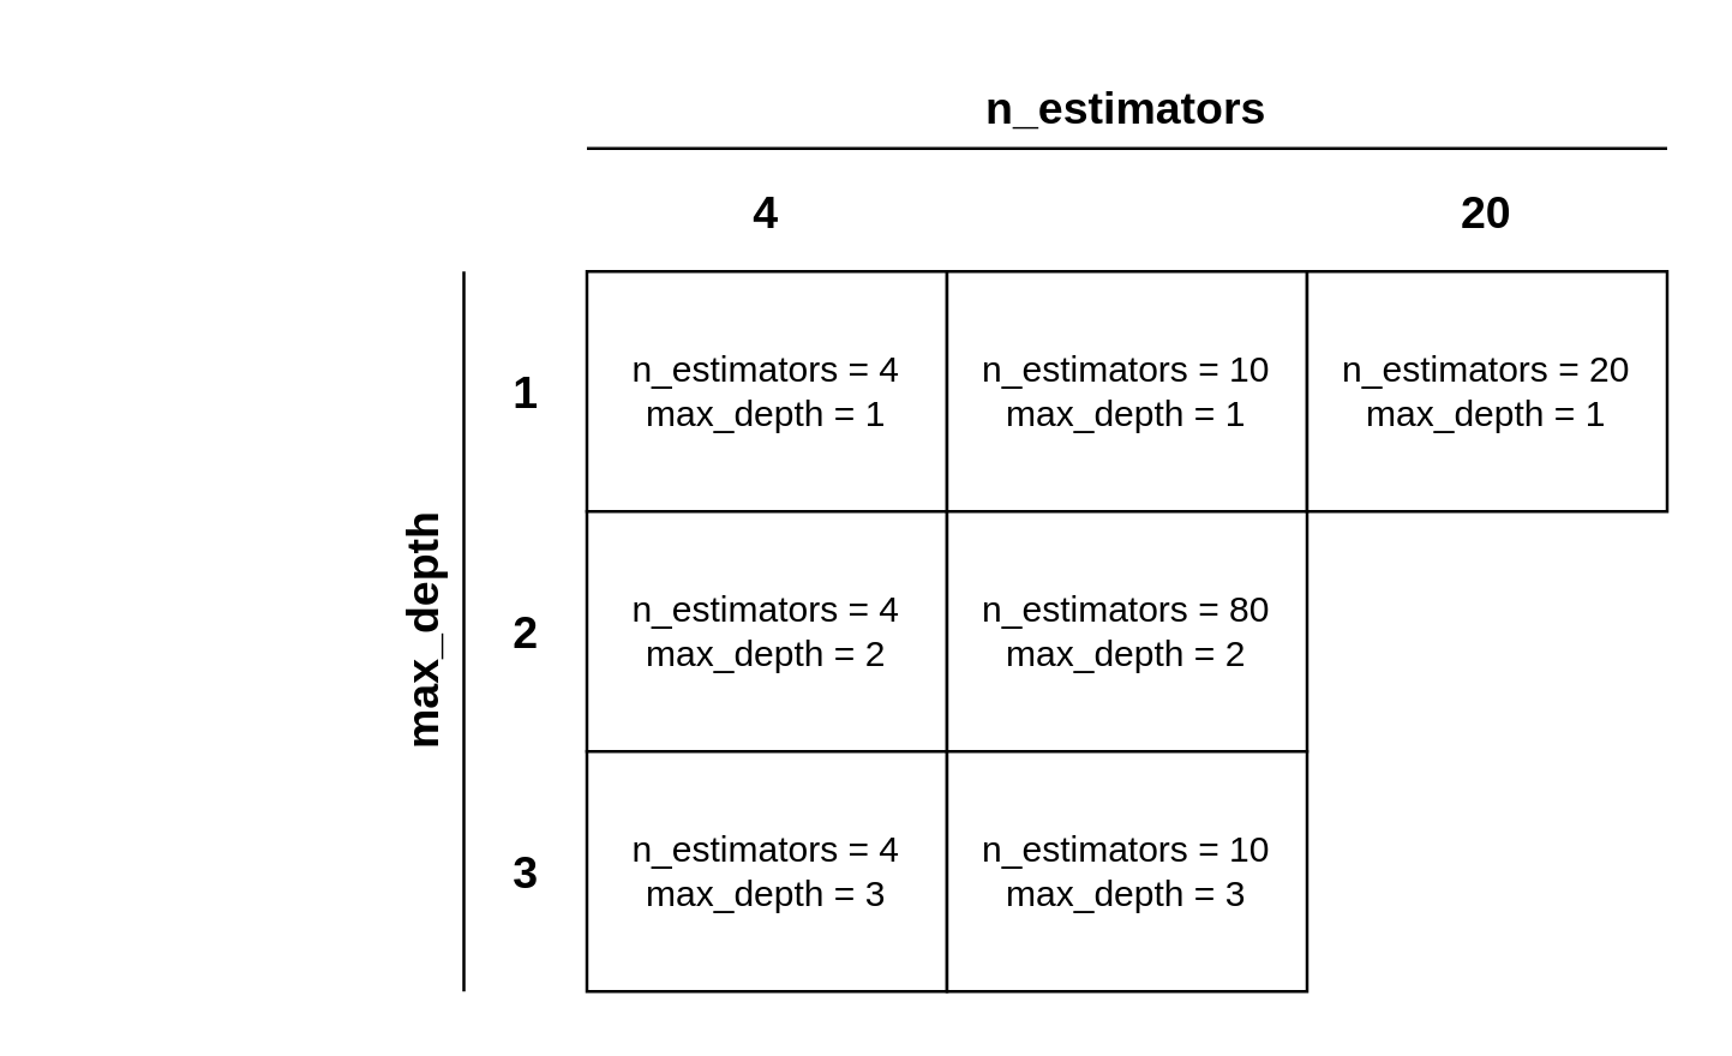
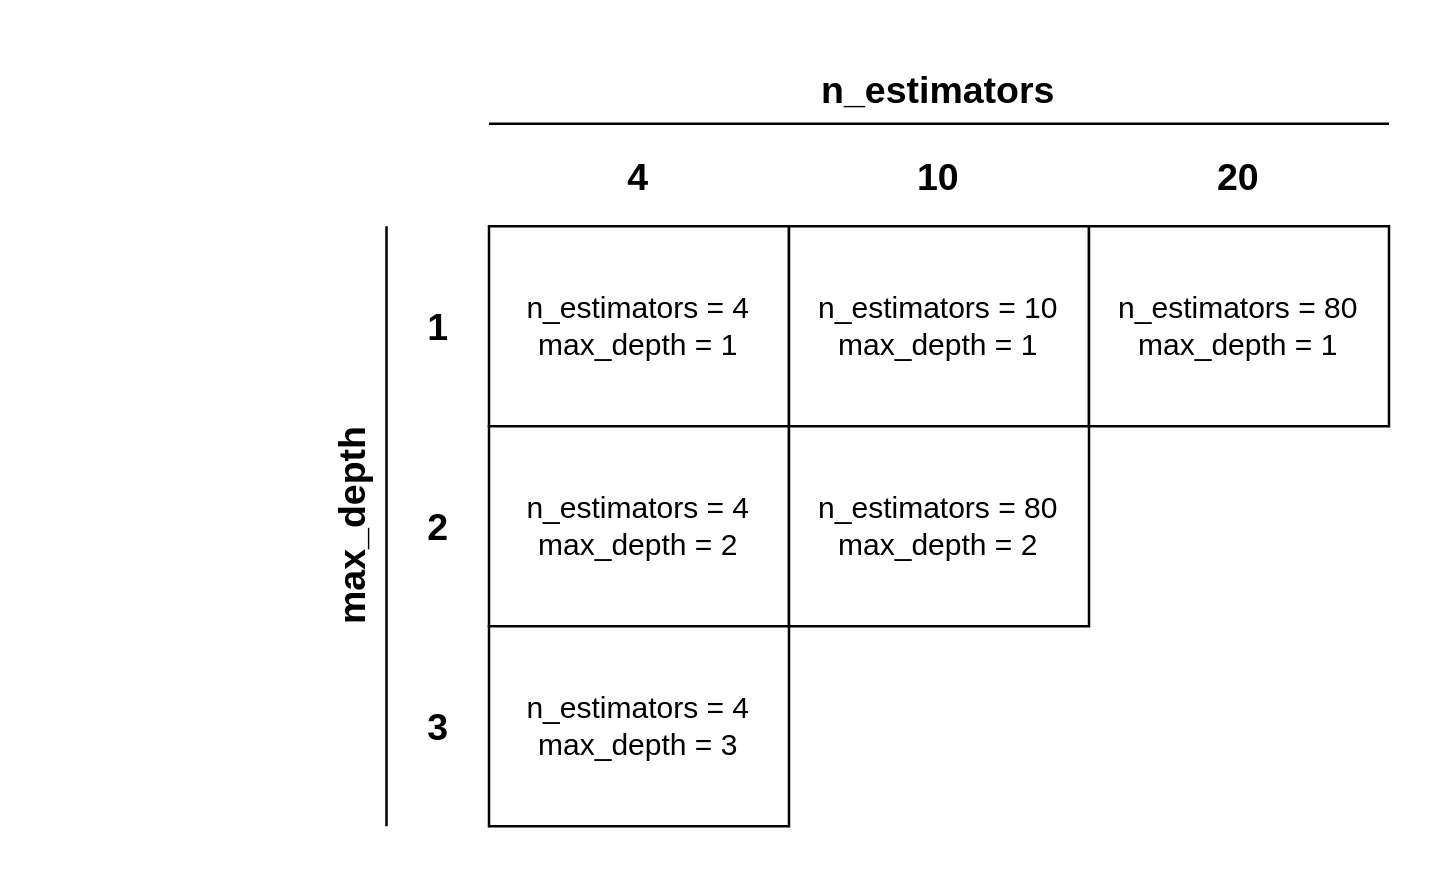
+ <mxCell id="15" value="10" style="text;html=1;strokeColor=none;fillColor=none;align=center;verticalAlign=middle;whiteSpace=wrap;rounded=0;fontStyle=1;fontSize=15;" vertex="1" parent="1"><mxGeometry x="315" y="50" width="120" height="40" as="geometry" /></mxCell>
- <mxCell id="8" value="n_estimators = 20&lt;br&gt;max_depth&amp;nbsp;= 1" style="rounded=0;whiteSpace=wrap;html=1;" vertex="1" parent="1"><mxGeometry x="435" y="90" width="120" height="80" as="geometry" /></mxCell>
+ <mxCell id="8" value="n_estimators = 80&lt;br&gt;max_depth&amp;nbsp;= 1" style="rounded=0;whiteSpace=wrap;html=1;" vertex="1" parent="1"><mxGeometry x="435" y="90" width="120" height="80" as="geometry" /></mxCell>
- <mxCell id="7" value="n_estimators = 10&lt;br&gt;max_depth&amp;nbsp;= 3" style="rounded=0;whiteSpace=wrap;html=1;" vertex="1" parent="1"><mxGeometry x="315" y="250" width="120" height="80" as="geometry" /></mxCell>
